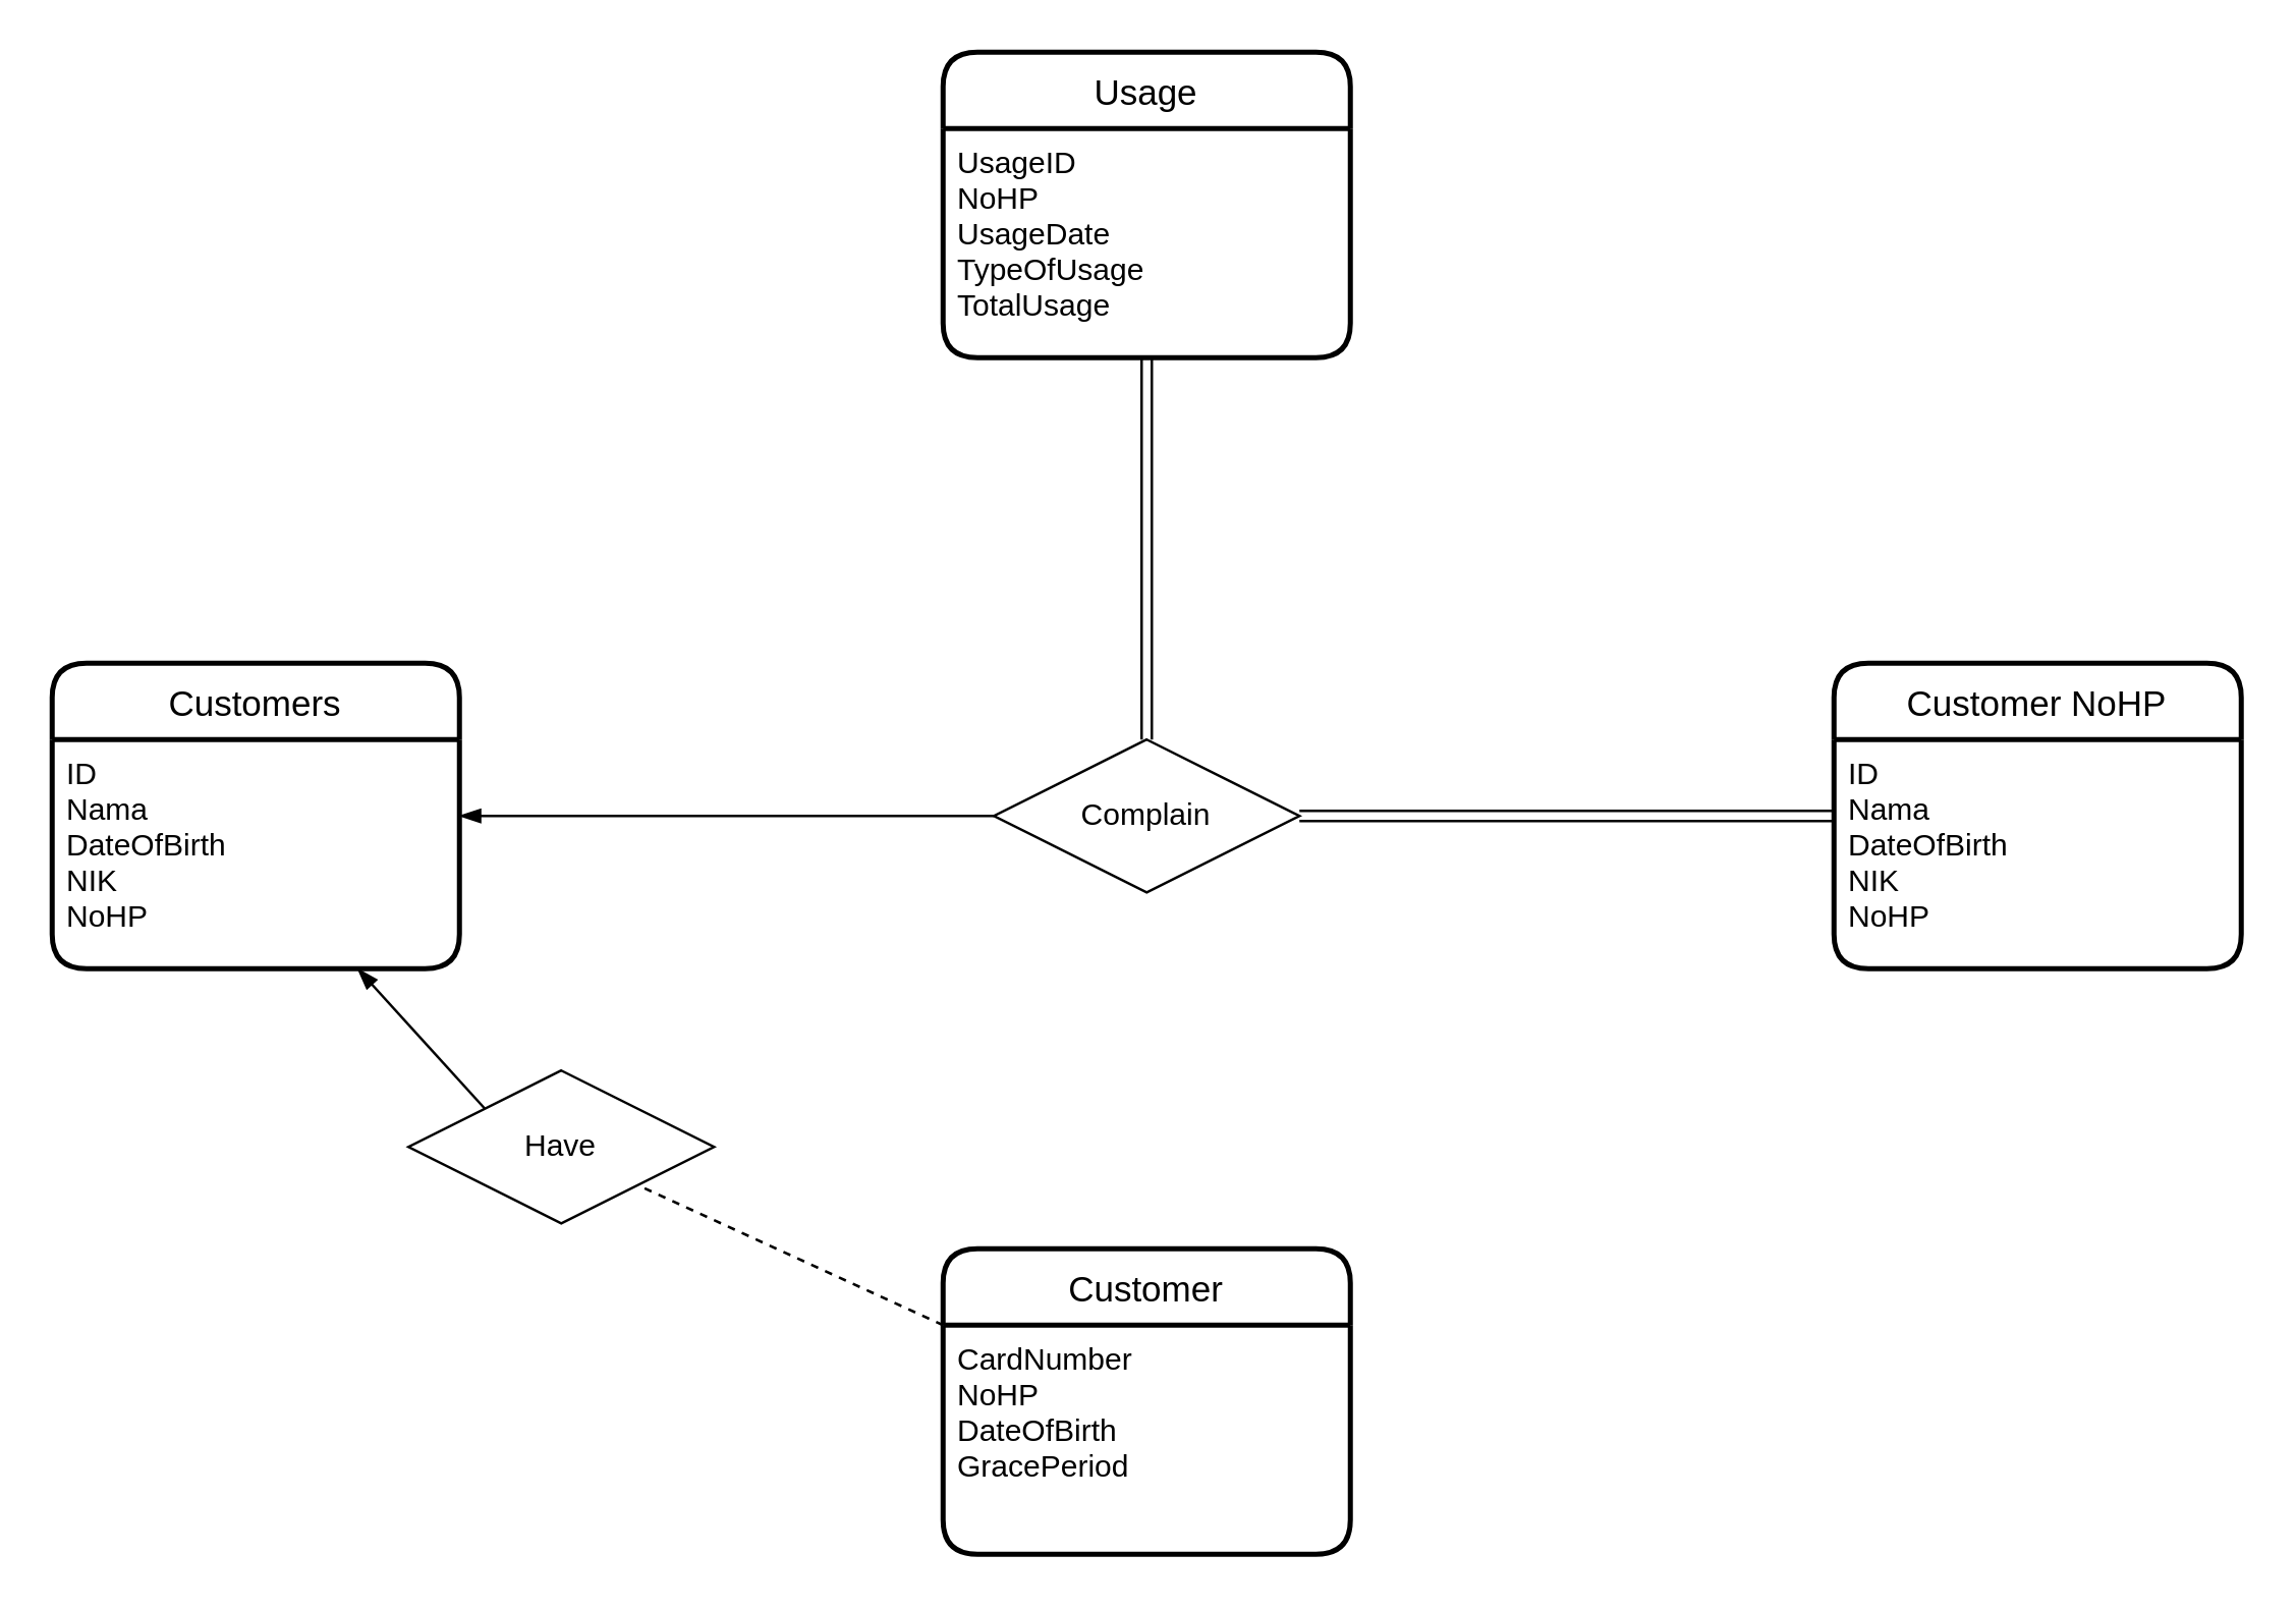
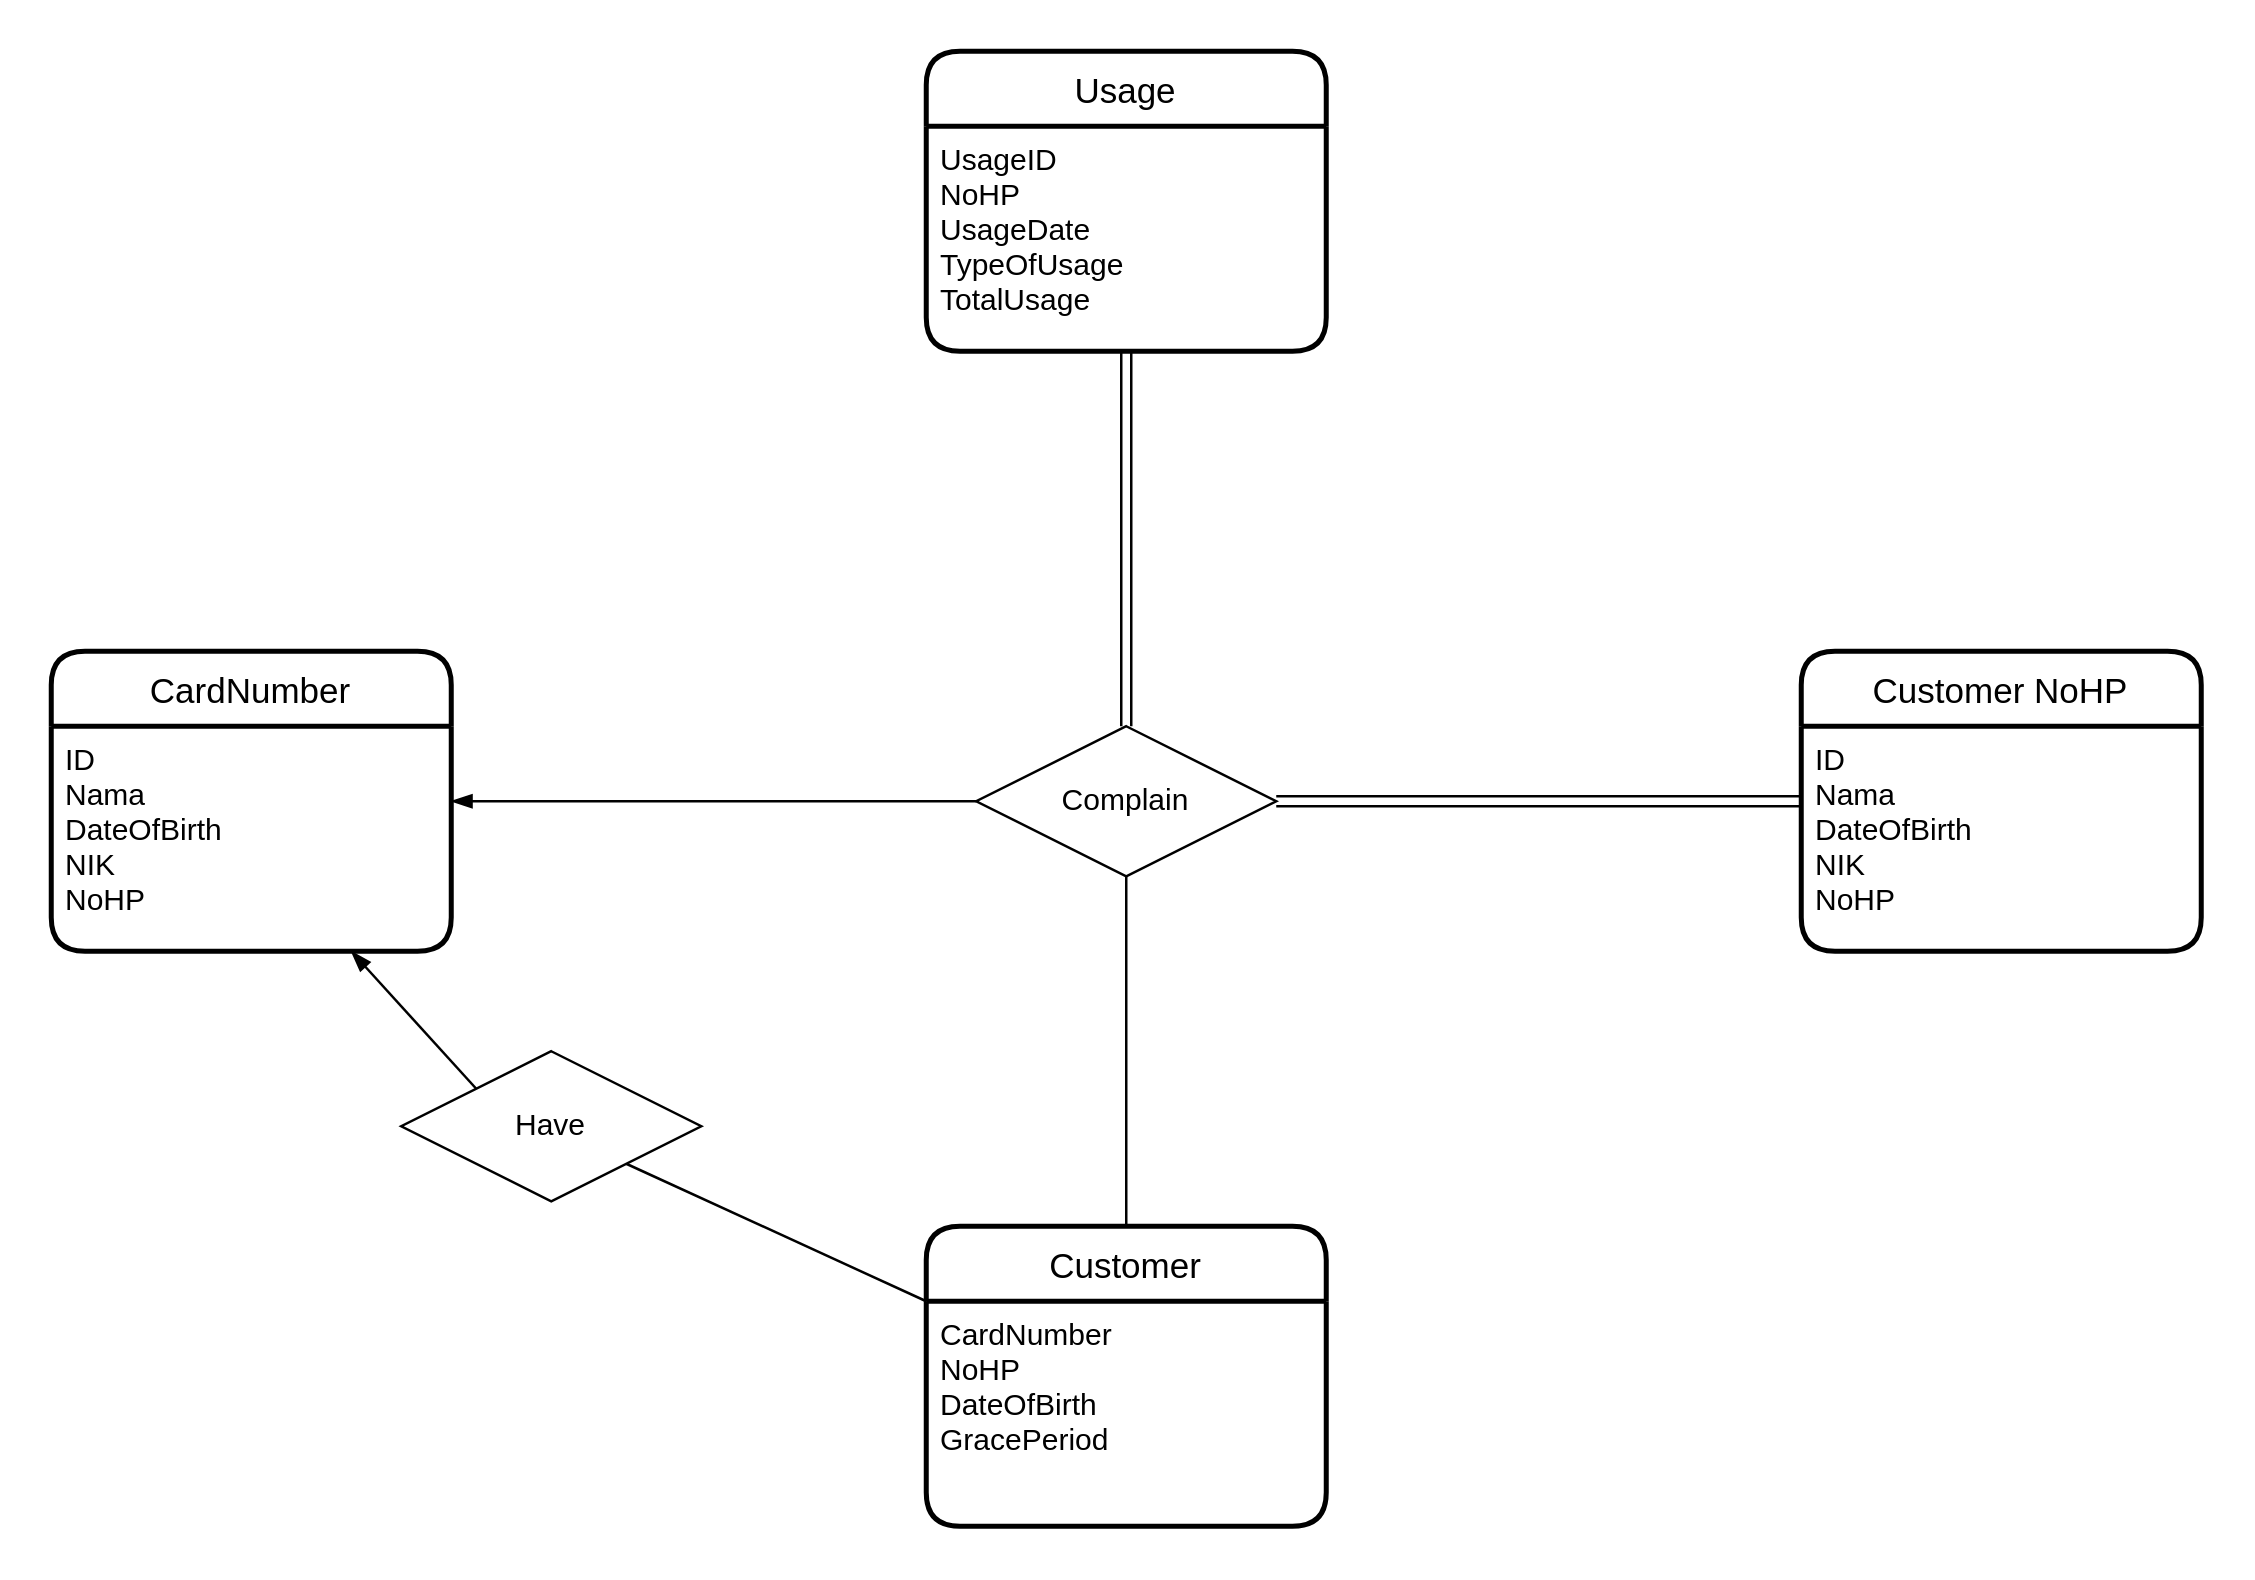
- <mxCell id="2" value="Customers" style="swimlane;childLayout=stackLayout;horizontal=1;startSize=30;horizontalStack=0;rounded=1;fontSize=14;fontStyle=0;strokeWidth=2;resizeParent=0;resizeLast=1;shadow=0;dashed=0;align=center;" vertex="1" parent="1"><mxGeometry x="20" y="260" width="160" height="120" as="geometry" /></mxCell>
+ <mxCell id="2" value="CardNumber" style="swimlane;childLayout=stackLayout;horizontal=1;startSize=30;horizontalStack=0;rounded=1;fontSize=14;fontStyle=0;strokeWidth=2;resizeParent=0;resizeLast=1;shadow=0;dashed=0;align=center;" vertex="1" parent="1"><mxGeometry x="20" y="260" width="160" height="120" as="geometry" /></mxCell>
+ <mxCell id="14" value="" style="endArrow=none;html=1;rounded=0;exitX=0.5;exitY=0;exitDx=0;exitDy=0;entryX=0.5;entryY=1;entryDx=0;entryDy=0;endFill=0;" edge="1" parent="1" source="6" target="13"><mxGeometry relative="1" as="geometry"><mxPoint x="380" y="530" as="sourcePoint" /><mxPoint x="280" y="475" as="targetPoint" /></mxGeometry></mxCell>
- <mxCell id="10" value="" style="endArrow=none;html=1;rounded=0;exitX=0;exitY=0;exitDx=0;exitDy=0;entryX=1;entryY=1;entryDx=0;entryDy=0;endFill=0;dashed=1;" edge="1" parent="1" source="7" target="12"><mxGeometry relative="1" as="geometry"><mxPoint x="310" y="370" as="sourcePoint" /><mxPoint x="470" y="370" as="targetPoint" /></mxGeometry></mxCell>
+ <mxCell id="10" value="" style="endArrow=none;html=1;rounded=0;exitX=0;exitY=0;exitDx=0;exitDy=0;entryX=1;entryY=1;entryDx=0;entryDy=0;endFill=0;" edge="1" parent="1" source="7" target="12"><mxGeometry relative="1" as="geometry"><mxPoint x="310" y="370" as="sourcePoint" /><mxPoint x="470" y="370" as="targetPoint" /></mxGeometry></mxCell>
